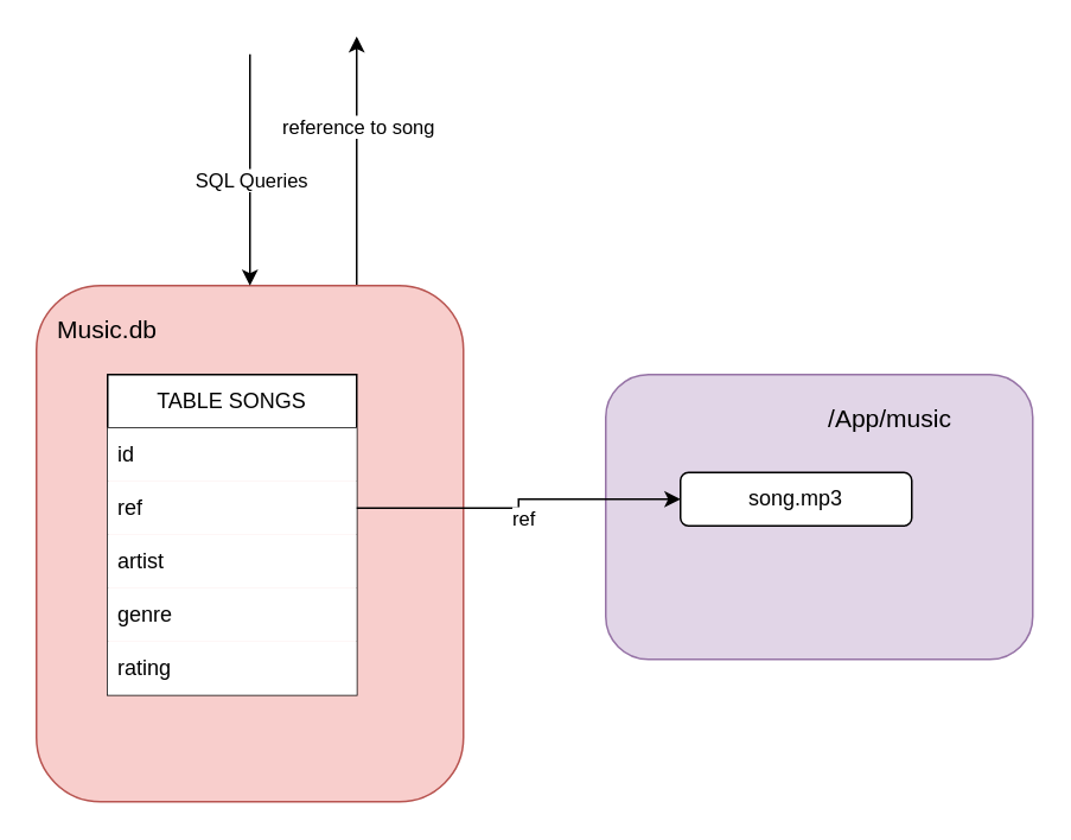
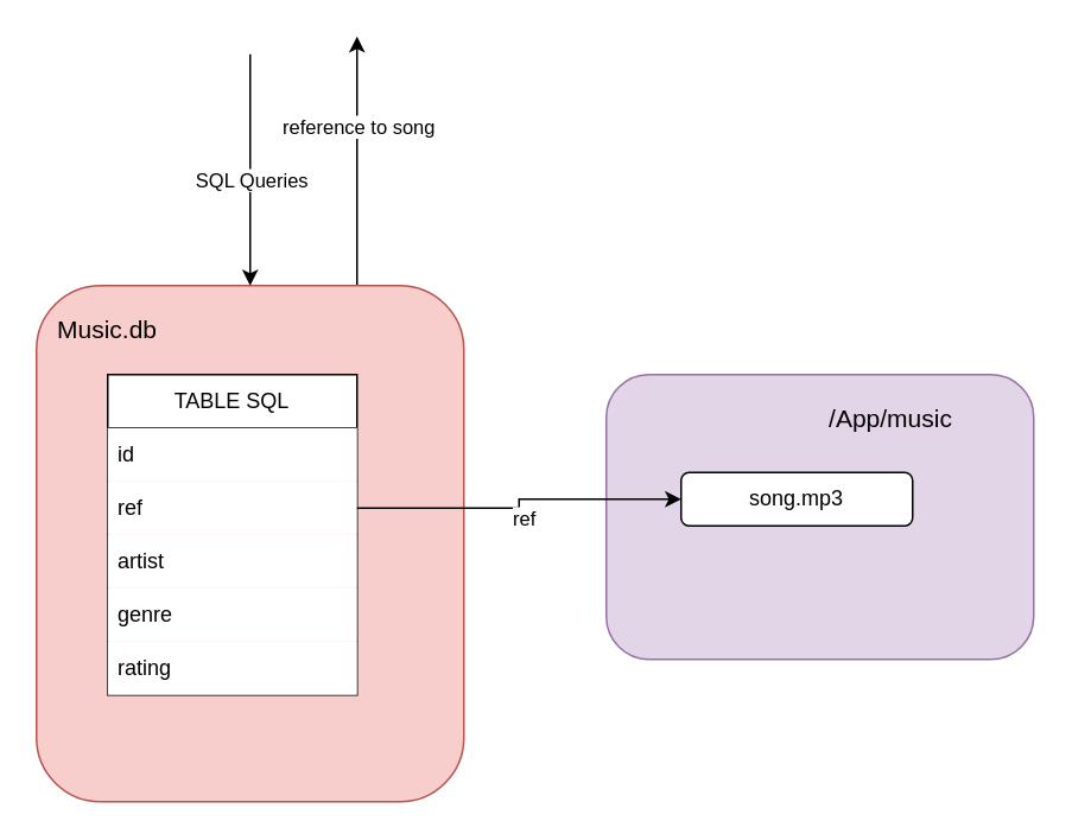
- <mxCell id="6" value="TABLE SONGS" style="swimlane;fontStyle=0;childLayout=stackLayout;horizontal=1;startSize=30;horizontalStack=0;resizeParent=1;resizeParentMax=0;resizeLast=0;collapsible=1;marginBottom=0;whiteSpace=wrap;html=1;fillColor=default;" vertex="1" parent="1"><mxGeometry x="60" y="210" width="140" height="180" as="geometry" /></mxCell>
+ <mxCell id="6" value="TABLE SQL" style="swimlane;fontStyle=0;childLayout=stackLayout;horizontal=1;startSize=30;horizontalStack=0;resizeParent=1;resizeParentMax=0;resizeLast=0;collapsible=1;marginBottom=0;whiteSpace=wrap;html=1;fillColor=default;" vertex="1" parent="1"><mxGeometry x="60" y="210" width="140" height="180" as="geometry" /></mxCell>
